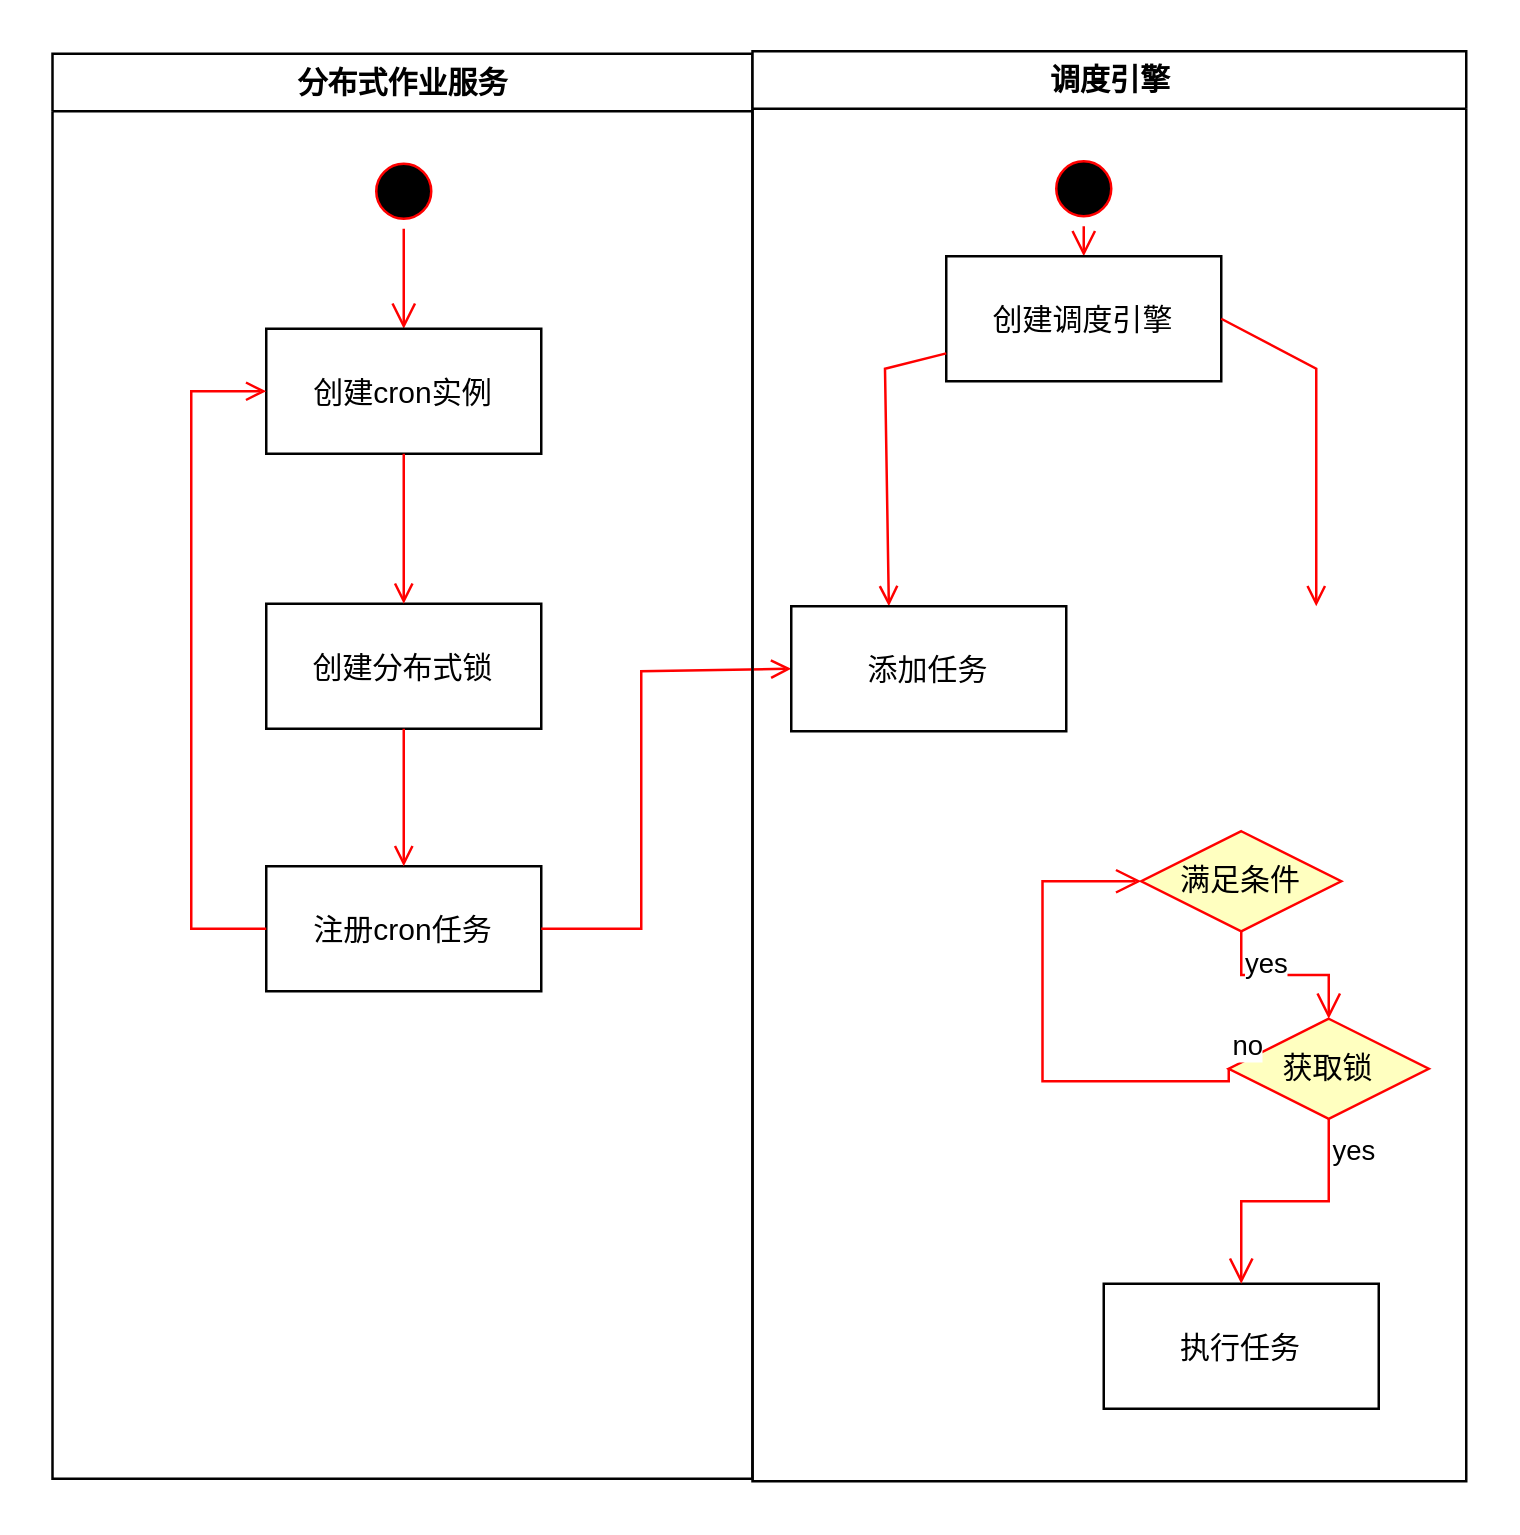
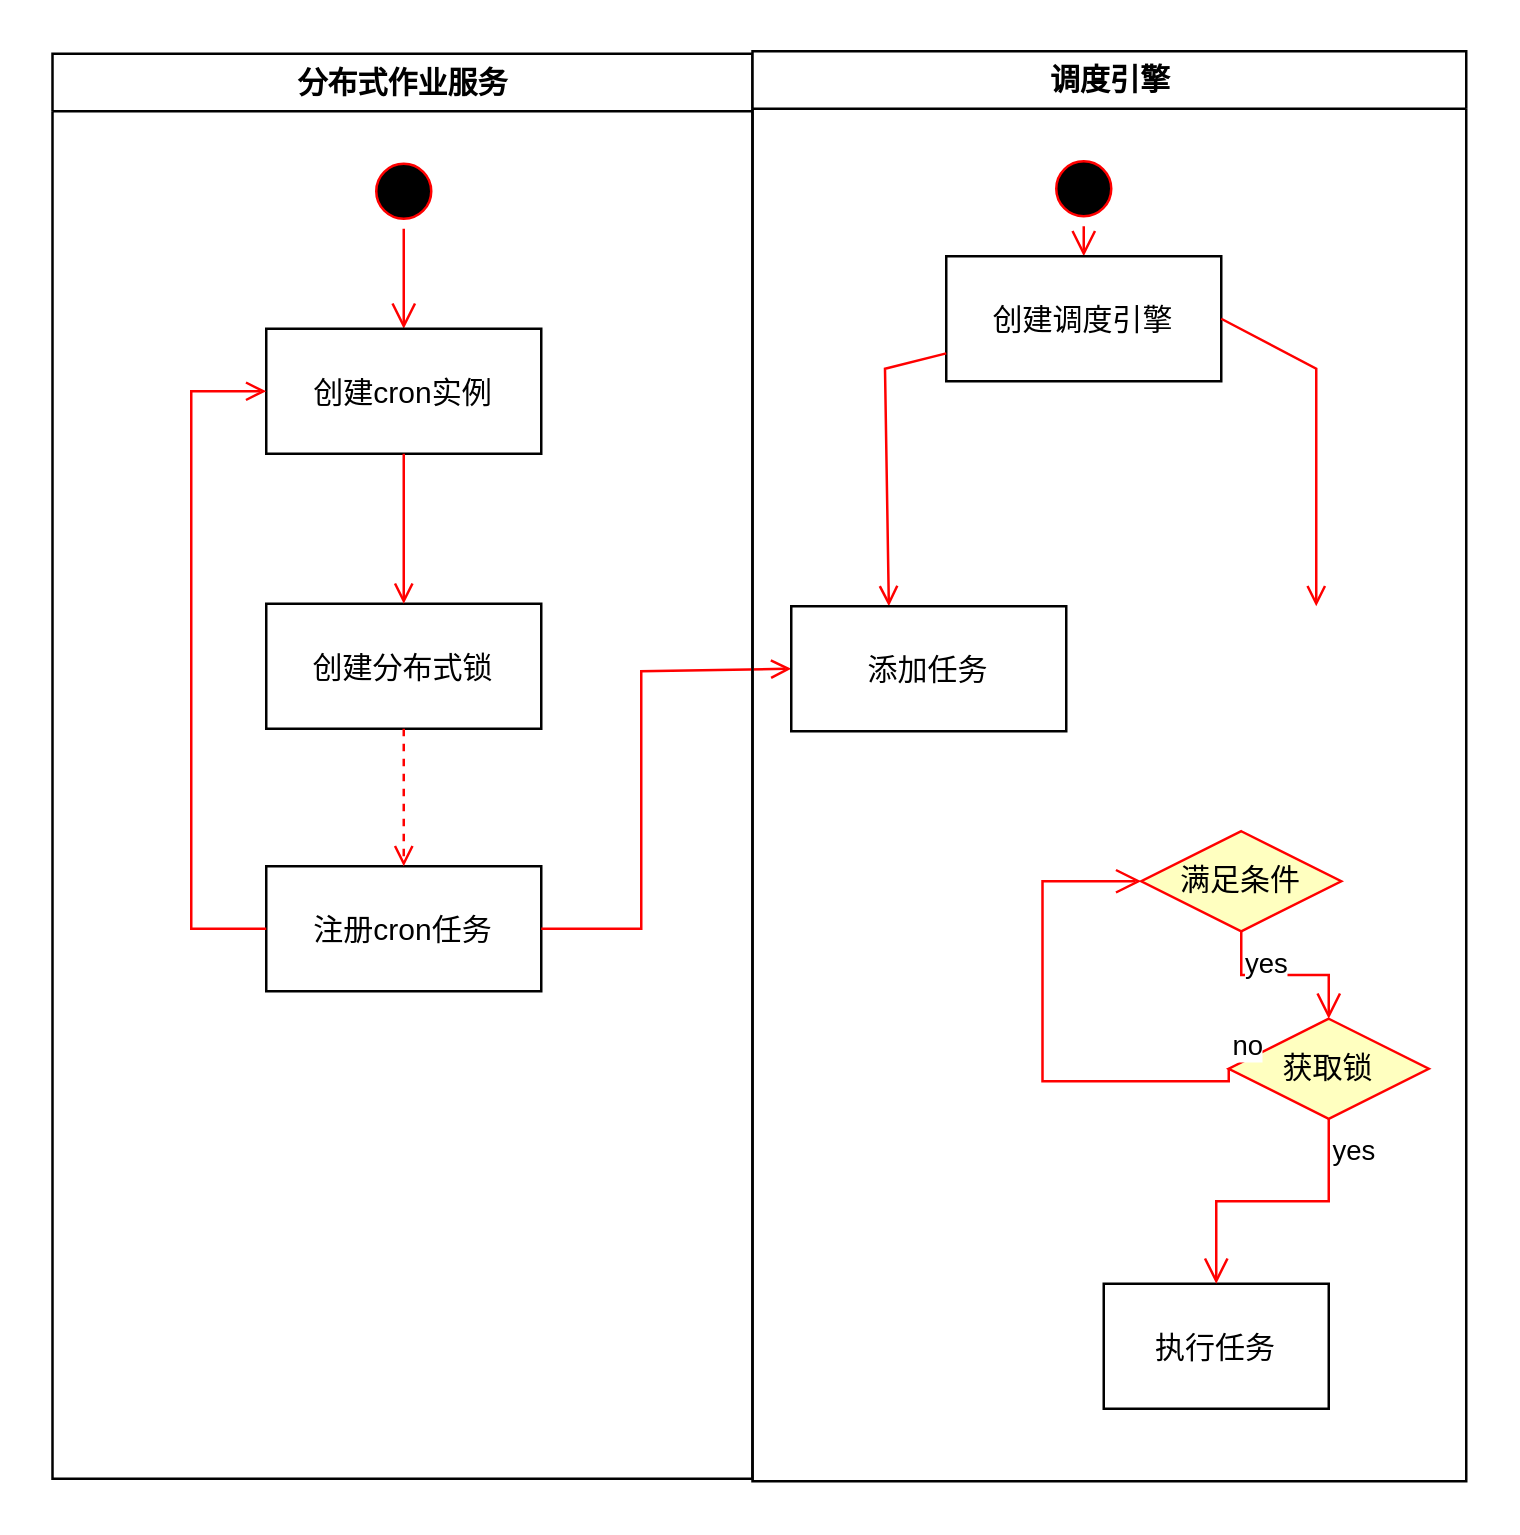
- <mxCell id="9" value="" style="endArrow=open;strokeColor=#FF0000;endFill=1;rounded=0" parent="2" source="6" target="8" edge="1"><mxGeometry relative="1" as="geometry" /></mxCell>
+ <mxCell id="9" value="" style="endArrow=open;strokeColor=#FF0000;endFill=1;rounded=0;dashed=1;" parent="2" source="6" target="8" edge="1"><mxGeometry relative="1" as="geometry" /></mxCell>
- <mxCell id="21" value="执行任务" style="" vertex="1" parent="12"><mxGeometry x="140.5" y="493" width="110" height="50" as="geometry" /></mxCell>
+ <mxCell id="21" value="执行任务" style="" vertex="1" parent="12"><mxGeometry x="140.5" y="493" width="90" height="50" as="geometry" /></mxCell>
